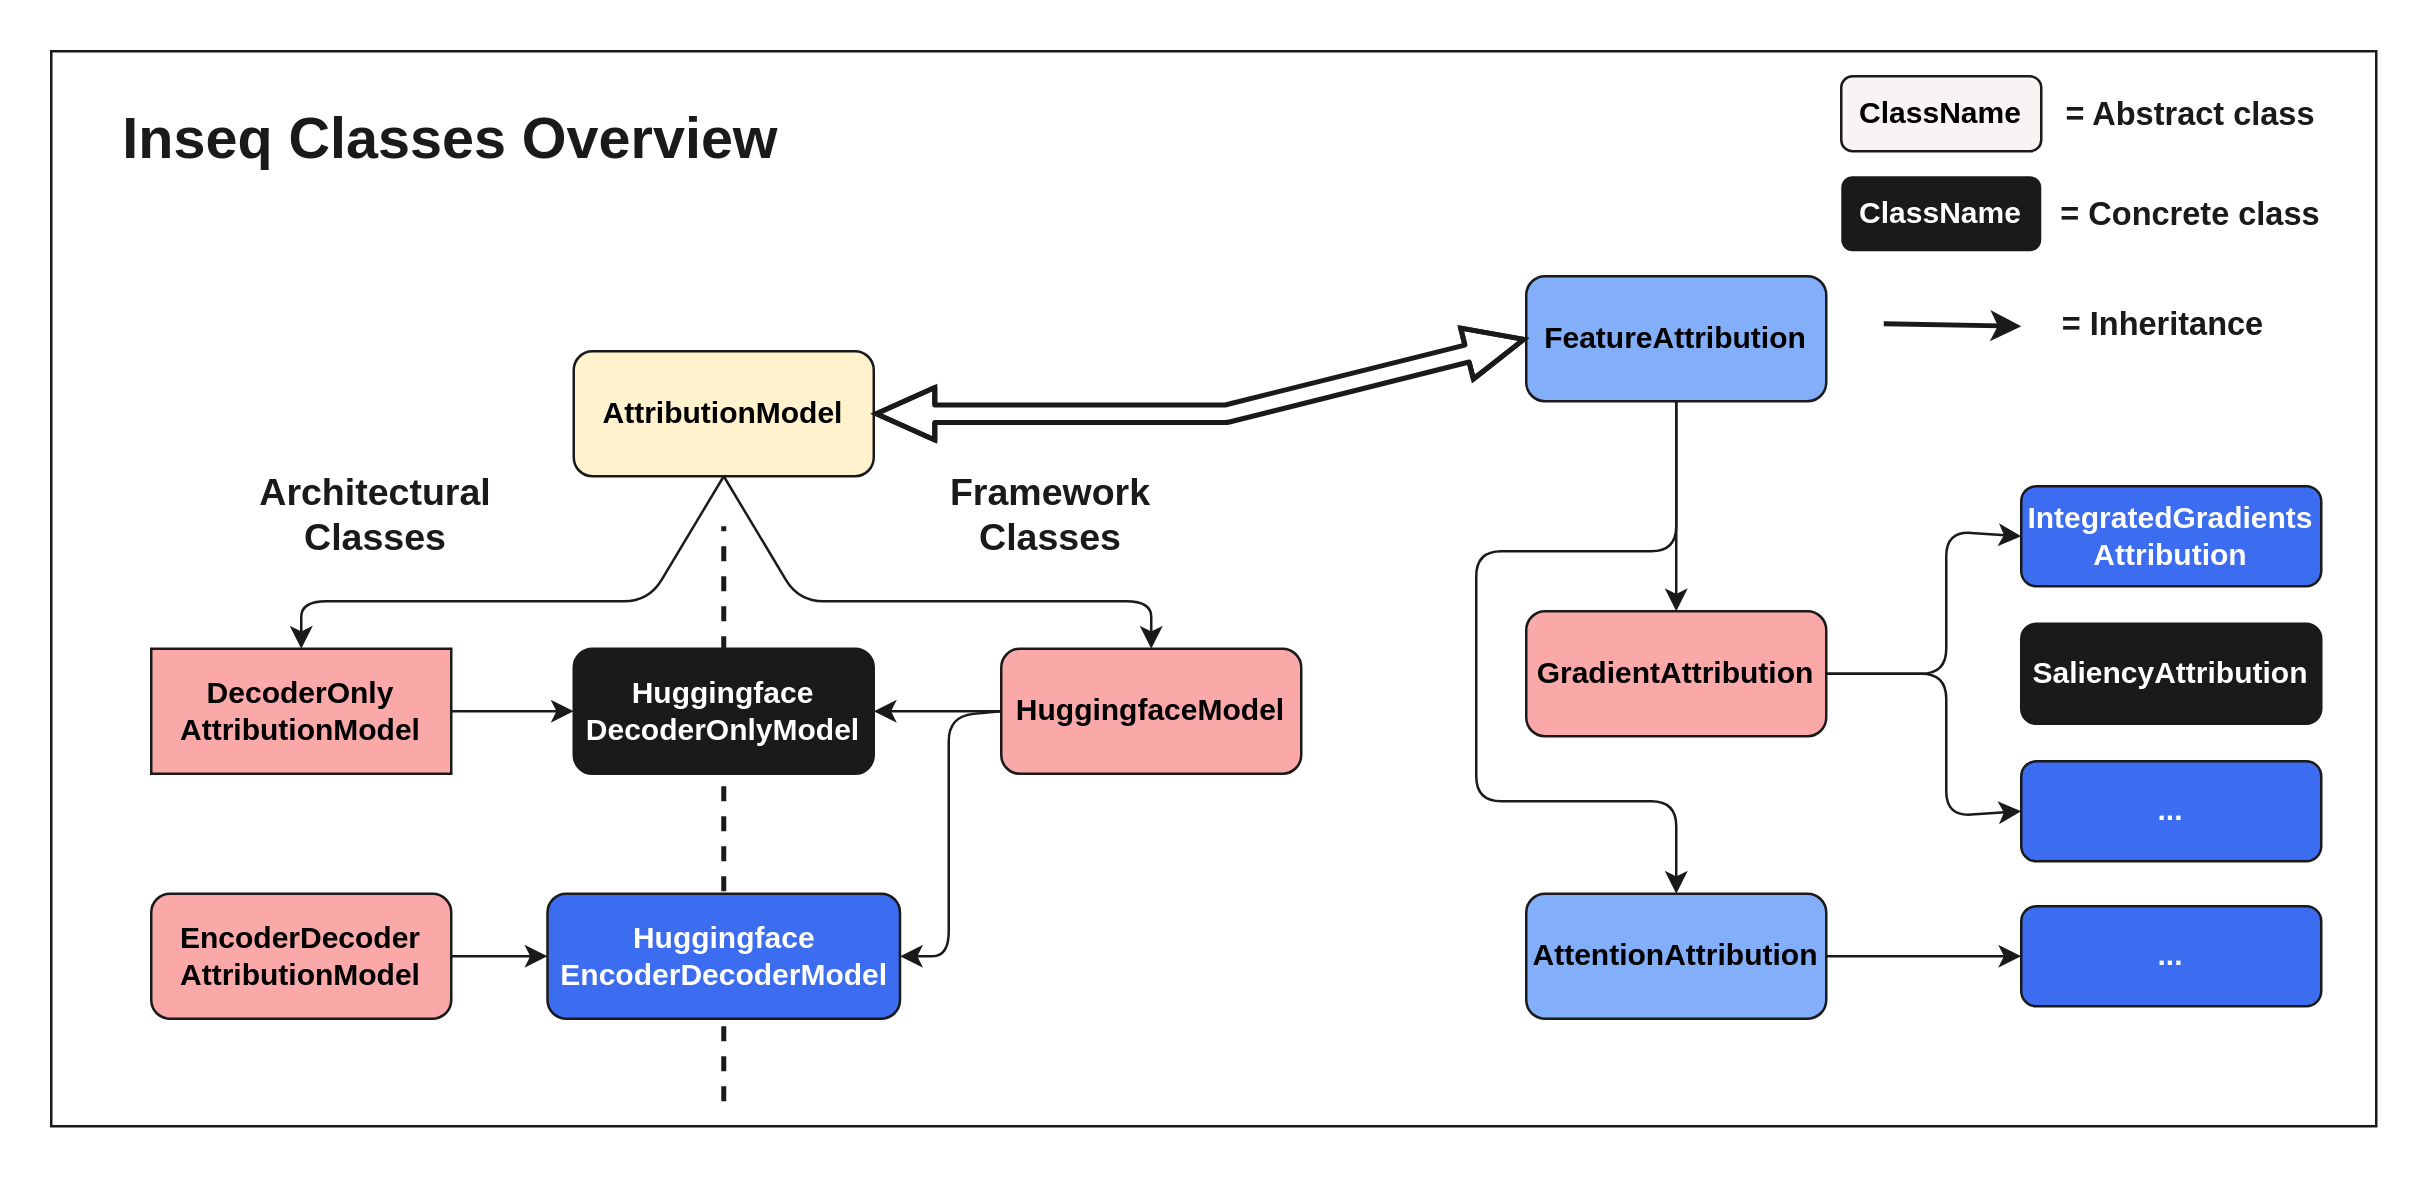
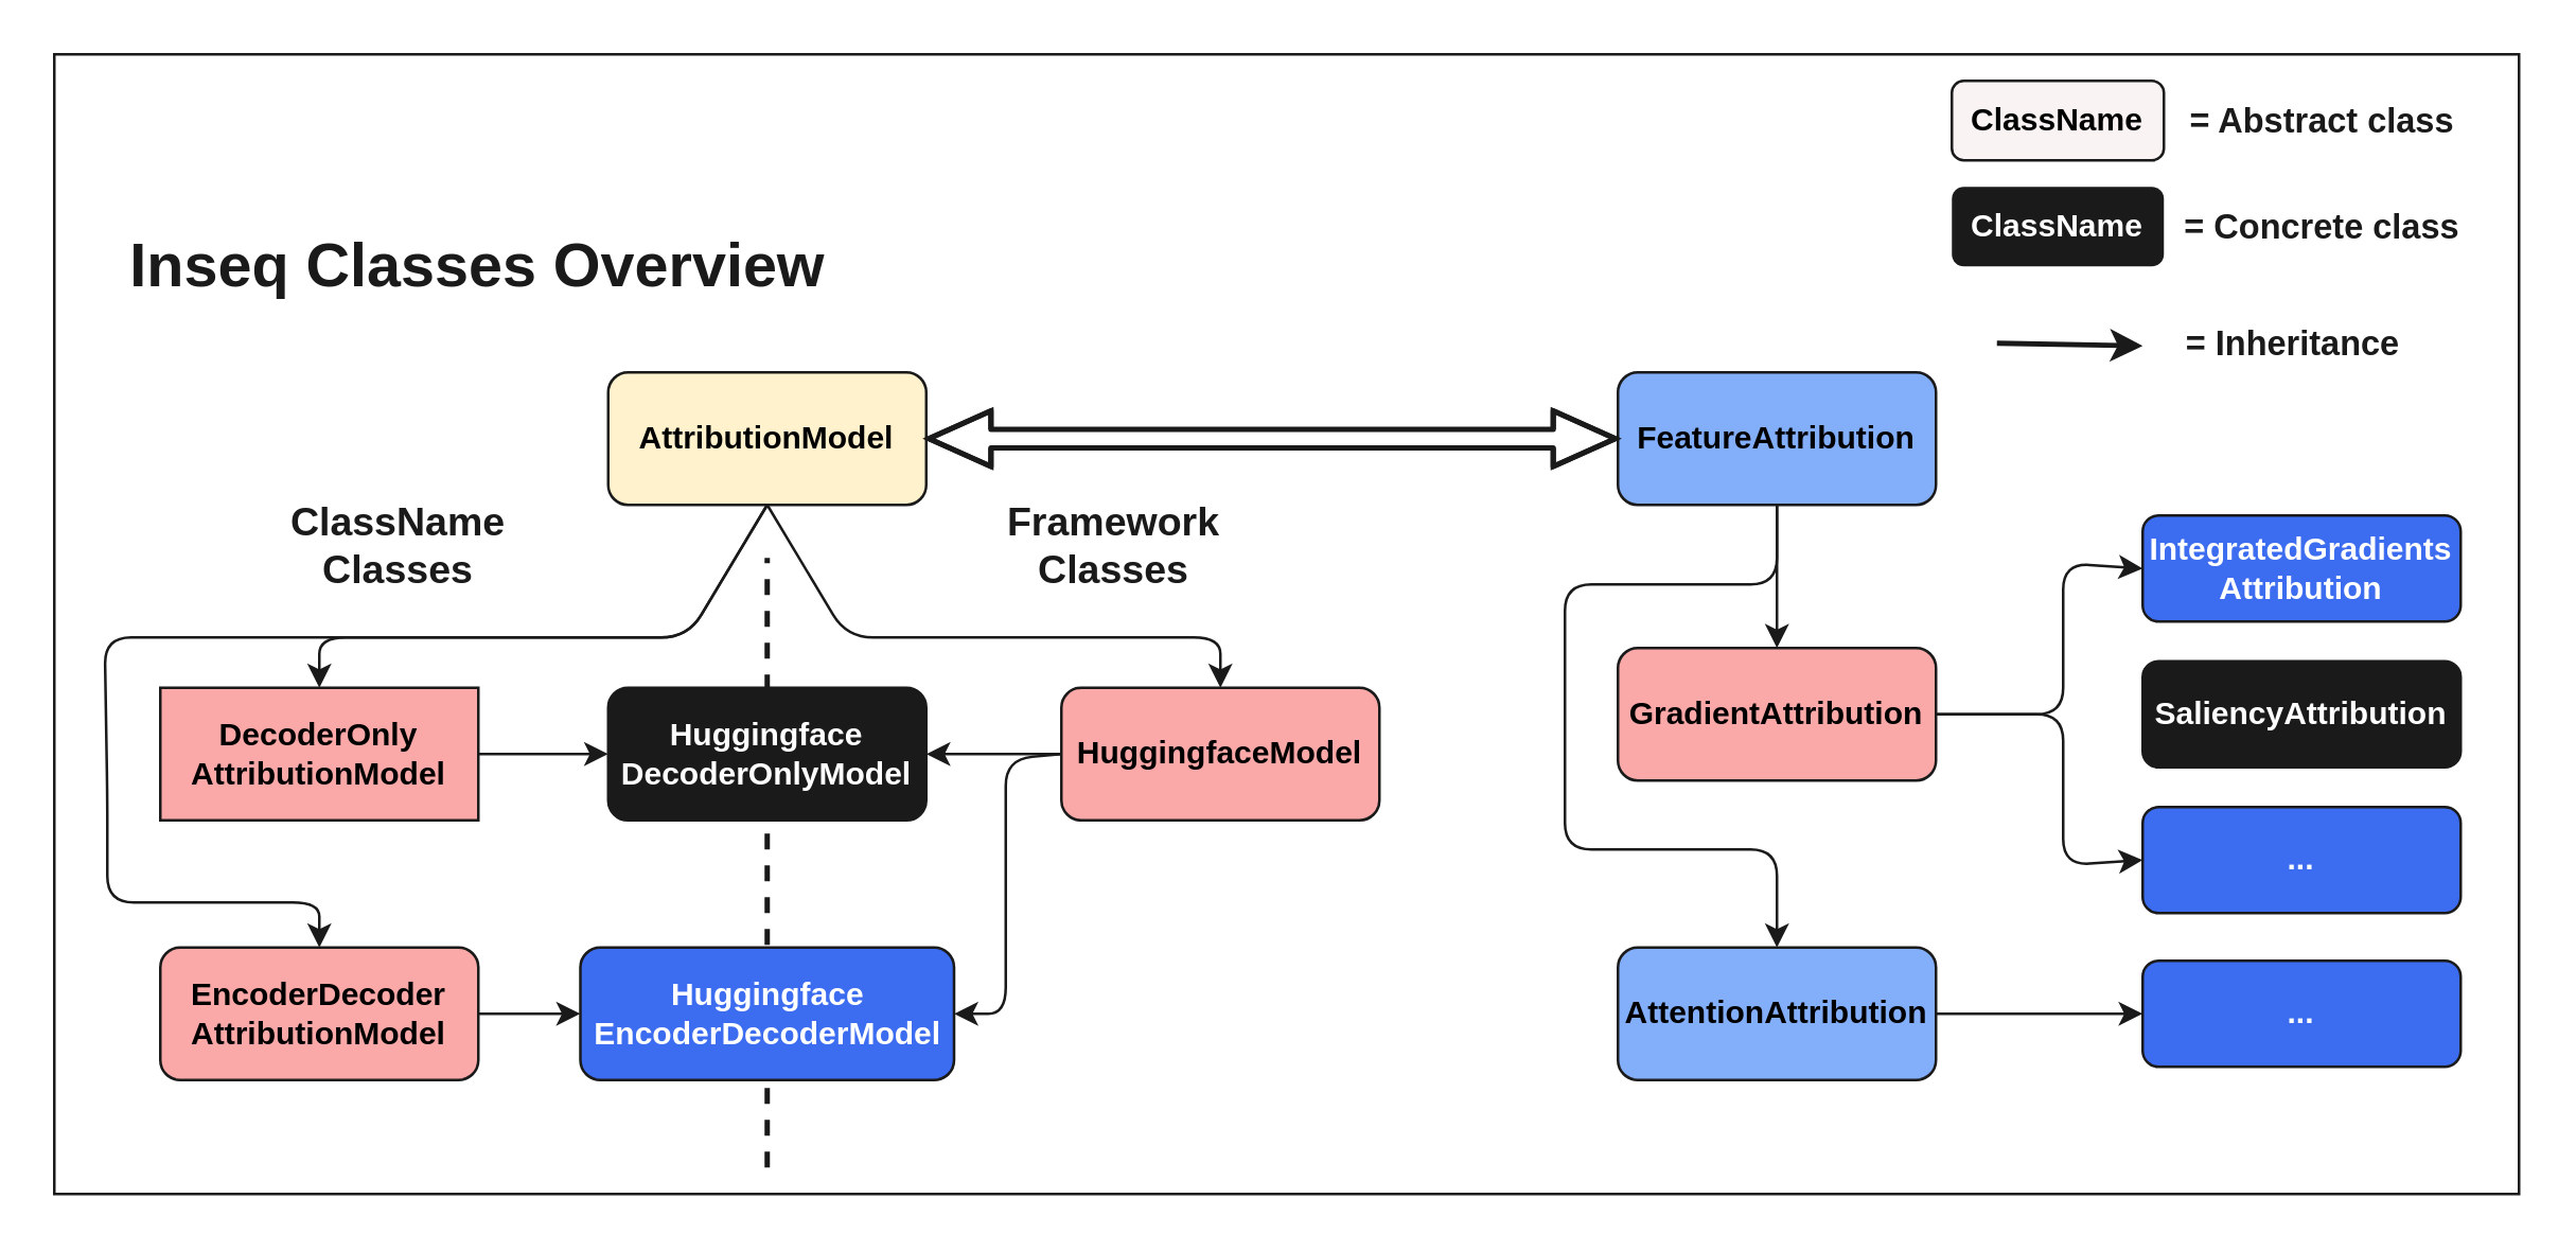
- <mxCell id="35" value="&lt;b&gt;&lt;font style=&quot;font-size: 23px&quot;&gt;Inseq Classes Overview&lt;/font&gt;&lt;/b&gt;" style="text;html=1;strokeColor=none;fillColor=none;align=center;verticalAlign=middle;whiteSpace=wrap;rounded=0;fontSize=13;fontColor=#1A1A1A;" parent="1" vertex="1"><mxGeometry x="40" y="40" width="280" height="30" as="geometry" /></mxCell>
+ <mxCell id="35" value="&lt;b&gt;&lt;font style=&quot;font-size: 23px&quot;&gt;Inseq Classes Overview&lt;/font&gt;&lt;/b&gt;" style="text;html=1;strokeColor=none;fillColor=none;align=center;verticalAlign=middle;whiteSpace=wrap;rounded=0;fontSize=13;fontColor=#1A1A1A;" parent="1" vertex="1"><mxGeometry x="40" y="85" width="280" height="30" as="geometry" /></mxCell>
- <mxCell id="10" value="&lt;b&gt;FeatureAttribution&lt;/b&gt;" style="rounded=1;whiteSpace=wrap;html=1;fillColor=#82AEFA;strokeColor=#1A1A1A;fontColor=#000000;gradientColor=none;" parent="1" vertex="1"><mxGeometry x="610" y="110" width="120" height="50" as="geometry" /></mxCell>
+ <mxCell id="10" value="&lt;b&gt;FeatureAttribution&lt;/b&gt;" style="rounded=1;whiteSpace=wrap;html=1;fillColor=#82AEFA;strokeColor=#1A1A1A;fontColor=#000000;gradientColor=none;" parent="1" vertex="1"><mxGeometry x="610" y="140" width="120" height="50" as="geometry" /></mxCell>
- <mxCell id="19" value="&lt;b style=&quot;font-size: 15px&quot;&gt;&lt;font style=&quot;font-size: 15px&quot;&gt;&lt;font&gt;Architectural&lt;br&gt;Classes&lt;/font&gt;&lt;br&gt;&lt;/font&gt;&lt;/b&gt;" style="text;html=1;strokeColor=none;fillColor=none;align=center;verticalAlign=middle;whiteSpace=wrap;rounded=0;fontColor=#1A1A1A;" parent="1" vertex="1"><mxGeometry x="120" y="190" width="60" height="30" as="geometry" /></mxCell>
+ <mxCell id="19" value="&lt;b style=&quot;font-size: 15px&quot;&gt;&lt;font style=&quot;font-size: 15px&quot;&gt;&lt;font&gt;ClassName&lt;br&gt;Classes&lt;/font&gt;&lt;br&gt;&lt;/font&gt;&lt;/b&gt;" style="text;html=1;strokeColor=none;fillColor=none;align=center;verticalAlign=middle;whiteSpace=wrap;rounded=0;fontColor=#1A1A1A;" parent="1" vertex="1"><mxGeometry x="120" y="190" width="60" height="30" as="geometry" /></mxCell>
+ <mxCell id="5" style="edgeStyle=none;html=1;exitX=0.5;exitY=1;exitDx=0;exitDy=0;entryX=0.5;entryY=0;entryDx=0;entryDy=0;fontSize=15;fontColor=#FAA8A8;strokeColor=#1A1A1A;" parent="1" source="7" target="21" edge="1"><mxGeometry relative="1" as="geometry"><Array as="points"><mxPoint x="259" y="240" /><mxPoint x="39" y="240" /><mxPoint x="40" y="300" /><mxPoint x="40" y="340" /><mxPoint x="80" y="340" /><mxPoint x="120" y="340" /></Array></mxGeometry></mxCell>
